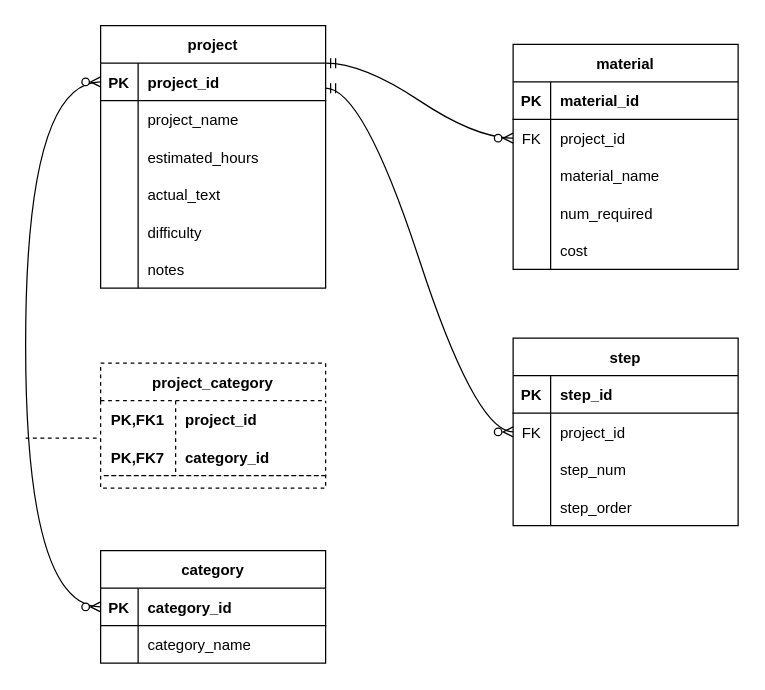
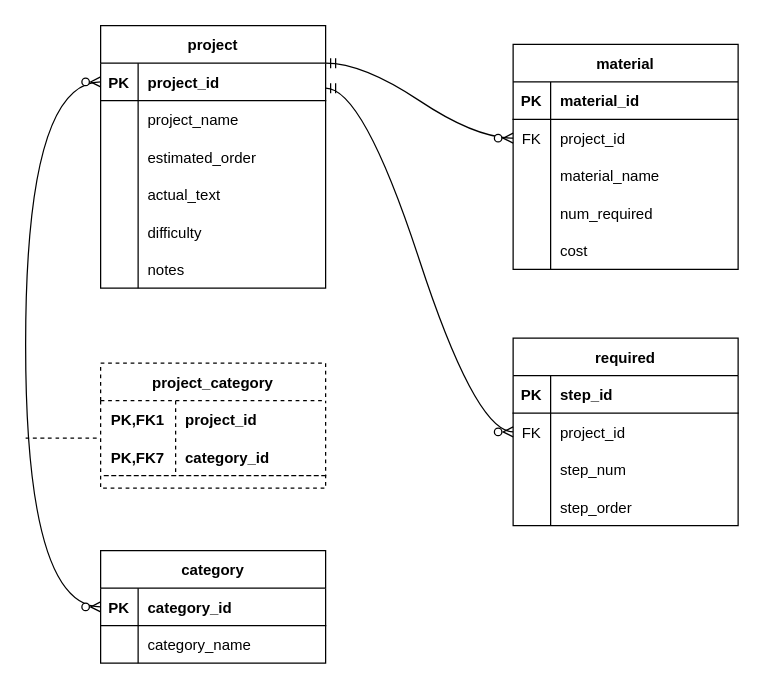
- <mxCell id="11" value="estimated_hours" style="shape=partialRectangle;connectable=0;fillColor=none;top=0;left=0;bottom=0;right=0;align=left;spacingLeft=6;overflow=hidden;" vertex="1" parent="9"><mxGeometry x="30" width="150" height="30" as="geometry"><mxRectangle width="150" height="30" as="alternateBounds" /></mxGeometry></mxCell>
+ <mxCell id="11" value="estimated_order" style="shape=partialRectangle;connectable=0;fillColor=none;top=0;left=0;bottom=0;right=0;align=left;spacingLeft=6;overflow=hidden;" vertex="1" parent="9"><mxGeometry x="30" width="150" height="30" as="geometry"><mxRectangle width="150" height="30" as="alternateBounds" /></mxGeometry></mxCell>
- <mxCell id="37" value="step" style="shape=table;startSize=30;container=1;collapsible=1;childLayout=tableLayout;fixedRows=1;rowLines=0;fontStyle=1;align=center;resizeLast=1;" vertex="1" parent="1"><mxGeometry x="410" y="270" width="180" height="150" as="geometry" /></mxCell>
+ <mxCell id="37" value="required" style="shape=table;startSize=30;container=1;collapsible=1;childLayout=tableLayout;fixedRows=1;rowLines=0;fontStyle=1;align=center;resizeLast=1;" vertex="1" parent="1"><mxGeometry x="410" y="270" width="180" height="150" as="geometry" /></mxCell>
